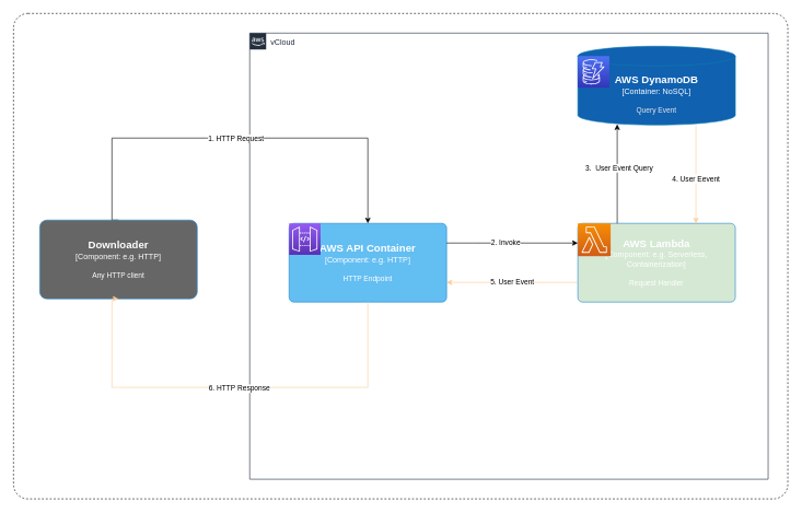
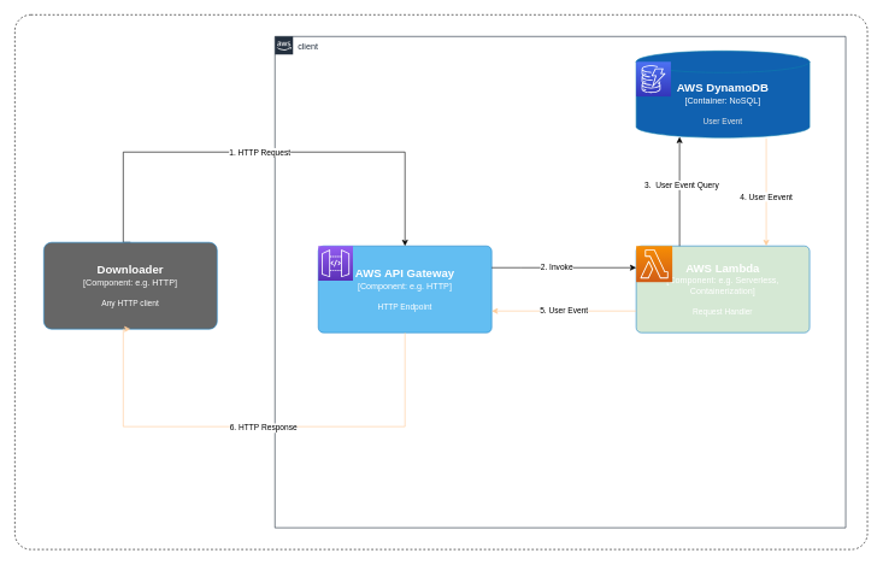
- <mxCell id="3" value="vCloud" style="points=[[0,0],[0.25,0],[0.5,0],[0.75,0],[1,0],[1,0.25],[1,0.5],[1,0.75],[1,1],[0.75,1],[0.5,1],[0.25,1],[0,1],[0,0.75],[0,0.5],[0,0.25]];outlineConnect=0;gradientColor=none;html=1;whiteSpace=wrap;fontSize=12;fontStyle=0;container=1;pointerEvents=0;collapsible=0;recursiveResize=0;shape=mxgraph.aws4.group;grIcon=mxgraph.aws4.group_aws_cloud_alt;strokeColor=#232F3E;fillColor=none;verticalAlign=top;align=left;spacingLeft=30;fontColor=#232F3E;dashed=0;" parent="1" vertex="1"><mxGeometry x="380" y="50" width="790" height="680" as="geometry" /></mxCell>
+ <mxCell id="3" value="client" style="points=[[0,0],[0.25,0],[0.5,0],[0.75,0],[1,0],[1,0.25],[1,0.5],[1,0.75],[1,1],[0.75,1],[0.5,1],[0.25,1],[0,1],[0,0.75],[0,0.5],[0,0.25]];outlineConnect=0;gradientColor=none;html=1;whiteSpace=wrap;fontSize=12;fontStyle=0;container=1;pointerEvents=0;collapsible=0;recursiveResize=0;shape=mxgraph.aws4.group;grIcon=mxgraph.aws4.group_aws_cloud_alt;strokeColor=#232F3E;fillColor=none;verticalAlign=top;align=left;spacingLeft=30;fontColor=#232F3E;dashed=0;" parent="1" vertex="1"><mxGeometry x="380" y="50" width="790" height="680" as="geometry" /></mxCell>
- <mxCell id="8" value="&lt;font style=&quot;font-size: 16px&quot;&gt;&lt;b&gt;AWS DynamoDB&lt;/b&gt;&lt;/font&gt;&lt;div&gt;[Container:&amp;nbsp;NoSQL]&lt;/div&gt;&lt;br&gt;&lt;div&gt;&lt;font style=&quot;font-size: 11px&quot;&gt;&lt;font color=&quot;#E6E6E6&quot;&gt;Query Event&lt;/font&gt;&lt;/div&gt;" style="shape=cylinder3;size=15;whiteSpace=wrap;html=1;boundedLbl=1;rounded=0;labelBackgroundColor=none;fillColor=#1061b0;fontSize=12;fontColor=#ffffff;align=center;strokeColor=#0E7DAD;metaEdit=1;points=[[0.5,0,0],[1,0.25,0],[1,0.5,0],[1,0.75,0],[0.5,1,0],[0,0.75,0],[0,0.5,0],[0,0.25,0]];resizable=0;" parent="7" vertex="1"><mxGeometry width="240" height="120" as="geometry" /></mxCell>
+ <mxCell id="8" value="&lt;font style=&quot;font-size: 16px&quot;&gt;&lt;b&gt;AWS DynamoDB&lt;/b&gt;&lt;/font&gt;&lt;div&gt;[Container:&amp;nbsp;NoSQL]&lt;/div&gt;&lt;br&gt;&lt;div&gt;&lt;font style=&quot;font-size: 11px&quot;&gt;&lt;font color=&quot;#E6E6E6&quot;&gt;User Event&lt;/font&gt;&lt;/div&gt;" style="shape=cylinder3;size=15;whiteSpace=wrap;html=1;boundedLbl=1;rounded=0;labelBackgroundColor=none;fillColor=#1061b0;fontSize=12;fontColor=#ffffff;align=center;strokeColor=#0E7DAD;metaEdit=1;points=[[0.5,0,0],[1,0.25,0],[1,0.5,0],[1,0.75,0],[0.5,1,0],[0,0.75,0],[0,0.5,0],[0,0.25,0]];resizable=0;" parent="7" vertex="1"><mxGeometry width="240" height="120" as="geometry" /></mxCell>
- <mxCell id="5" value="&lt;font style=&quot;font-size: 16px&quot;&gt;&lt;b&gt;AWS API Container&lt;/b&gt;&lt;/font&gt;&lt;div&gt;[Component: e.g. HTTP]&lt;/div&gt;&lt;br&gt;&lt;div&gt;&lt;font style=&quot;font-size: 11px&quot;&gt;HTTP Endpoint&lt;/font&gt;&lt;/div&gt;" style="rounded=1;whiteSpace=wrap;html=1;labelBackgroundColor=none;fillColor=#63BEF2;fontColor=#ffffff;align=center;arcSize=6;strokeColor=#2086C9;metaEdit=1;resizable=0;points=[[0.25,0,0],[0.5,0,0],[0.75,0,0],[1,0.25,0],[1,0.5,0],[1,0.75,0],[0.75,1,0],[0.5,1,0],[0.25,1,0],[0,0.75,0],[0,0.5,0],[0,0.25,0]];" parent="4" vertex="1"><mxGeometry width="240" height="120" as="geometry" /></mxCell>
+ <mxCell id="5" value="&lt;font style=&quot;font-size: 16px&quot;&gt;&lt;b&gt;AWS API Gateway&lt;/b&gt;&lt;/font&gt;&lt;div&gt;[Component: e.g. HTTP]&lt;/div&gt;&lt;br&gt;&lt;div&gt;&lt;font style=&quot;font-size: 11px&quot;&gt;HTTP Endpoint&lt;/font&gt;&lt;/div&gt;" style="rounded=1;whiteSpace=wrap;html=1;labelBackgroundColor=none;fillColor=#63BEF2;fontColor=#ffffff;align=center;arcSize=6;strokeColor=#2086C9;metaEdit=1;resizable=0;points=[[0.25,0,0],[0.5,0,0],[0.75,0,0],[1,0.25,0],[1,0.5,0],[1,0.75,0],[0.75,1,0],[0.5,1,0],[0.25,1,0],[0,0.75,0],[0,0.5,0],[0,0.25,0]];" parent="4" vertex="1"><mxGeometry width="240" height="120" as="geometry" /></mxCell>
